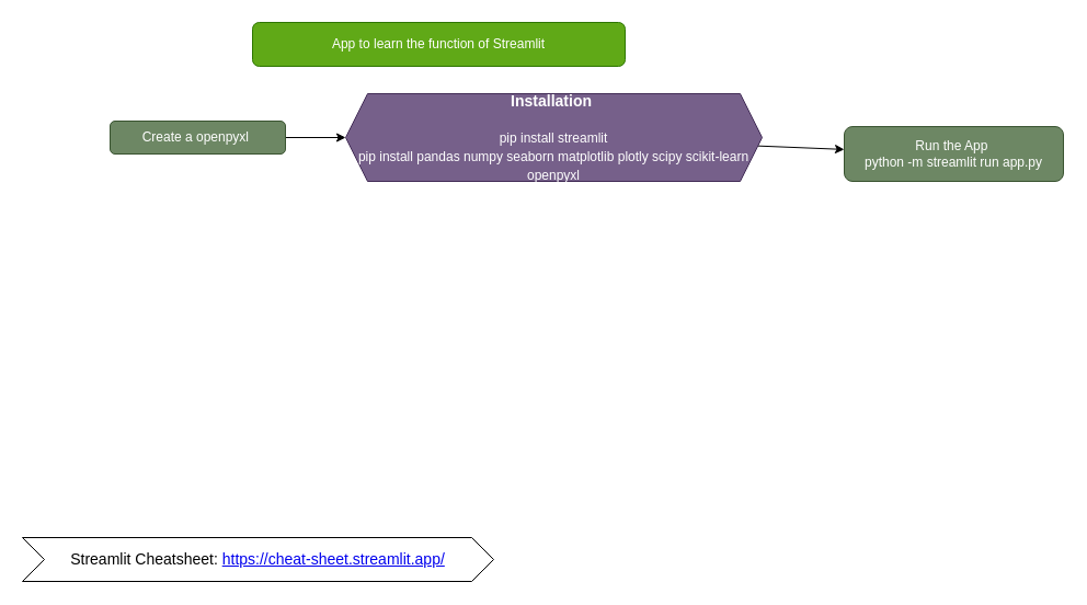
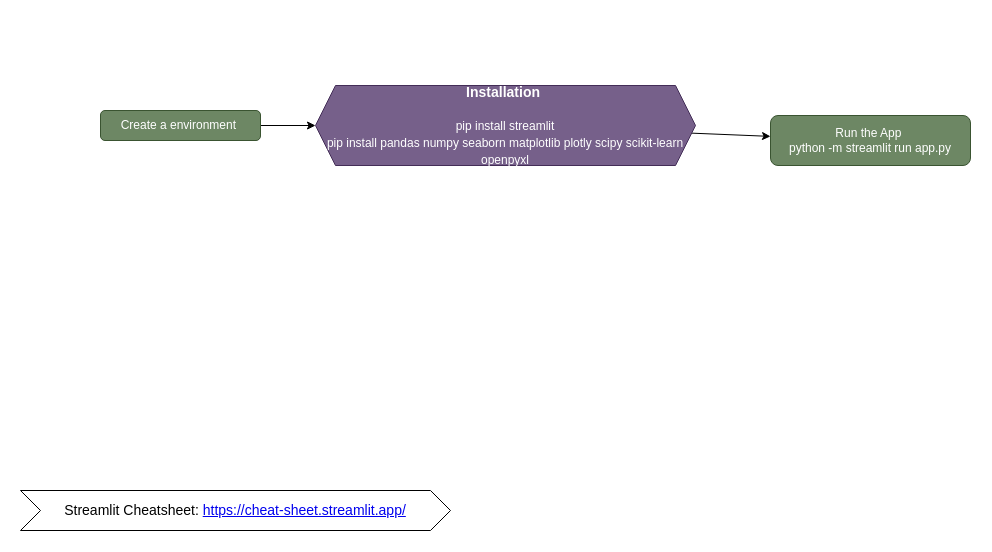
- <mxCell id="2" value="&lt;span style=&quot;color: rgb(255, 255, 255);&quot;&gt;App to learn the function of Streamlit&lt;/span&gt;" style="rounded=1;whiteSpace=wrap;html=1;fillColor=#60a917;fontColor=#ffffff;strokeColor=#2D7600;" vertex="1" parent="1"><mxGeometry x="230" y="20" width="340" height="40" as="geometry" /></mxCell>
- <mxCell id="4" value="Create a openpyxl&amp;nbsp;" style="rounded=1;whiteSpace=wrap;html=1;fillColor=#6d8764;fontColor=#ffffff;strokeColor=#3A5431;" vertex="1" parent="1"><mxGeometry x="100" y="110" width="160" height="30" as="geometry" /></mxCell>
+ <mxCell id="4" value="Create a environment&amp;nbsp;" style="rounded=1;whiteSpace=wrap;html=1;fillColor=#6d8764;fontColor=#ffffff;strokeColor=#3A5431;" vertex="1" parent="1"><mxGeometry x="100" y="110" width="160" height="30" as="geometry" /></mxCell>
